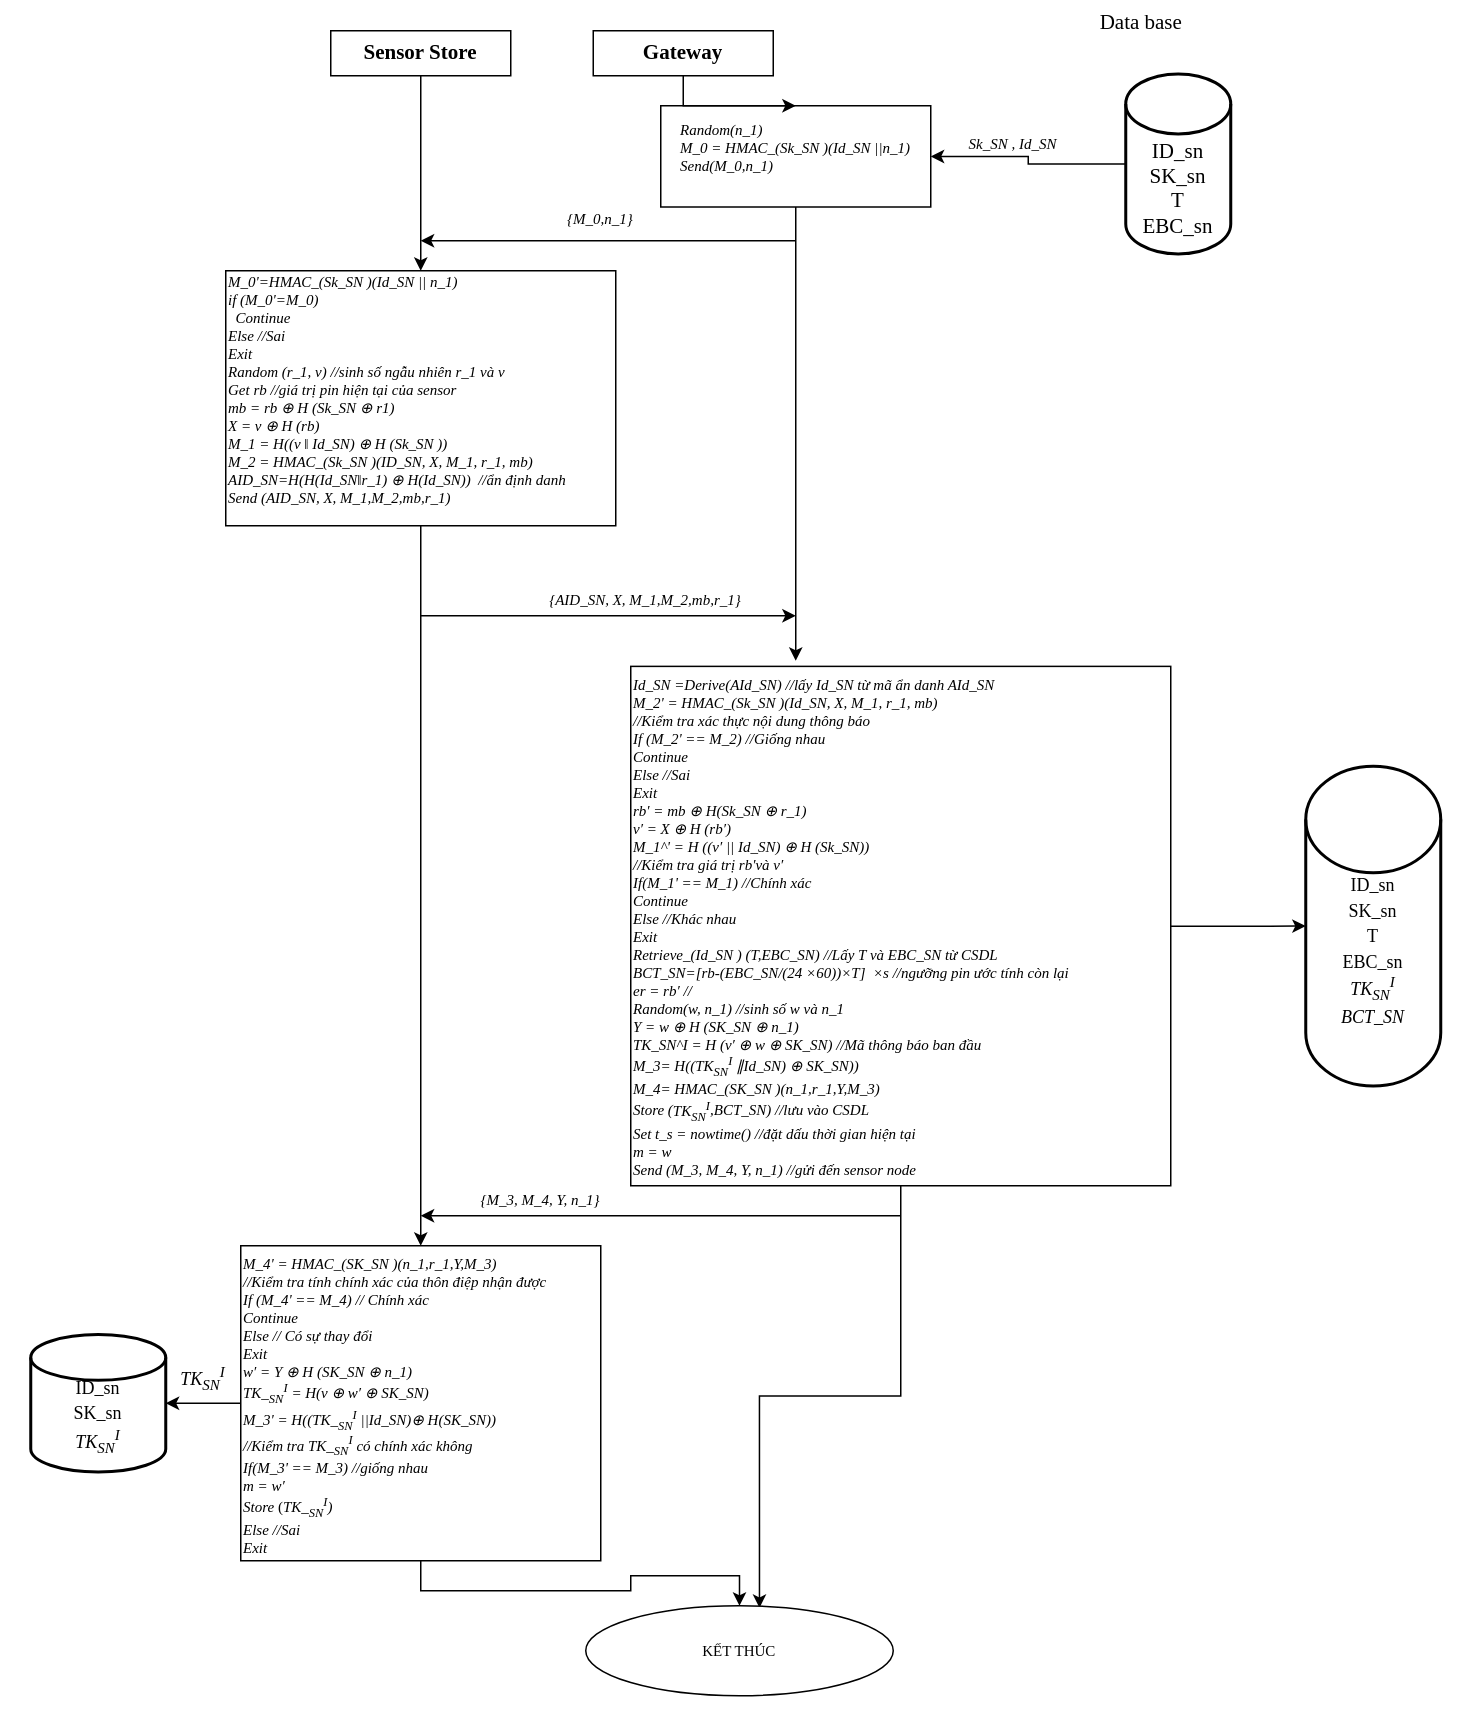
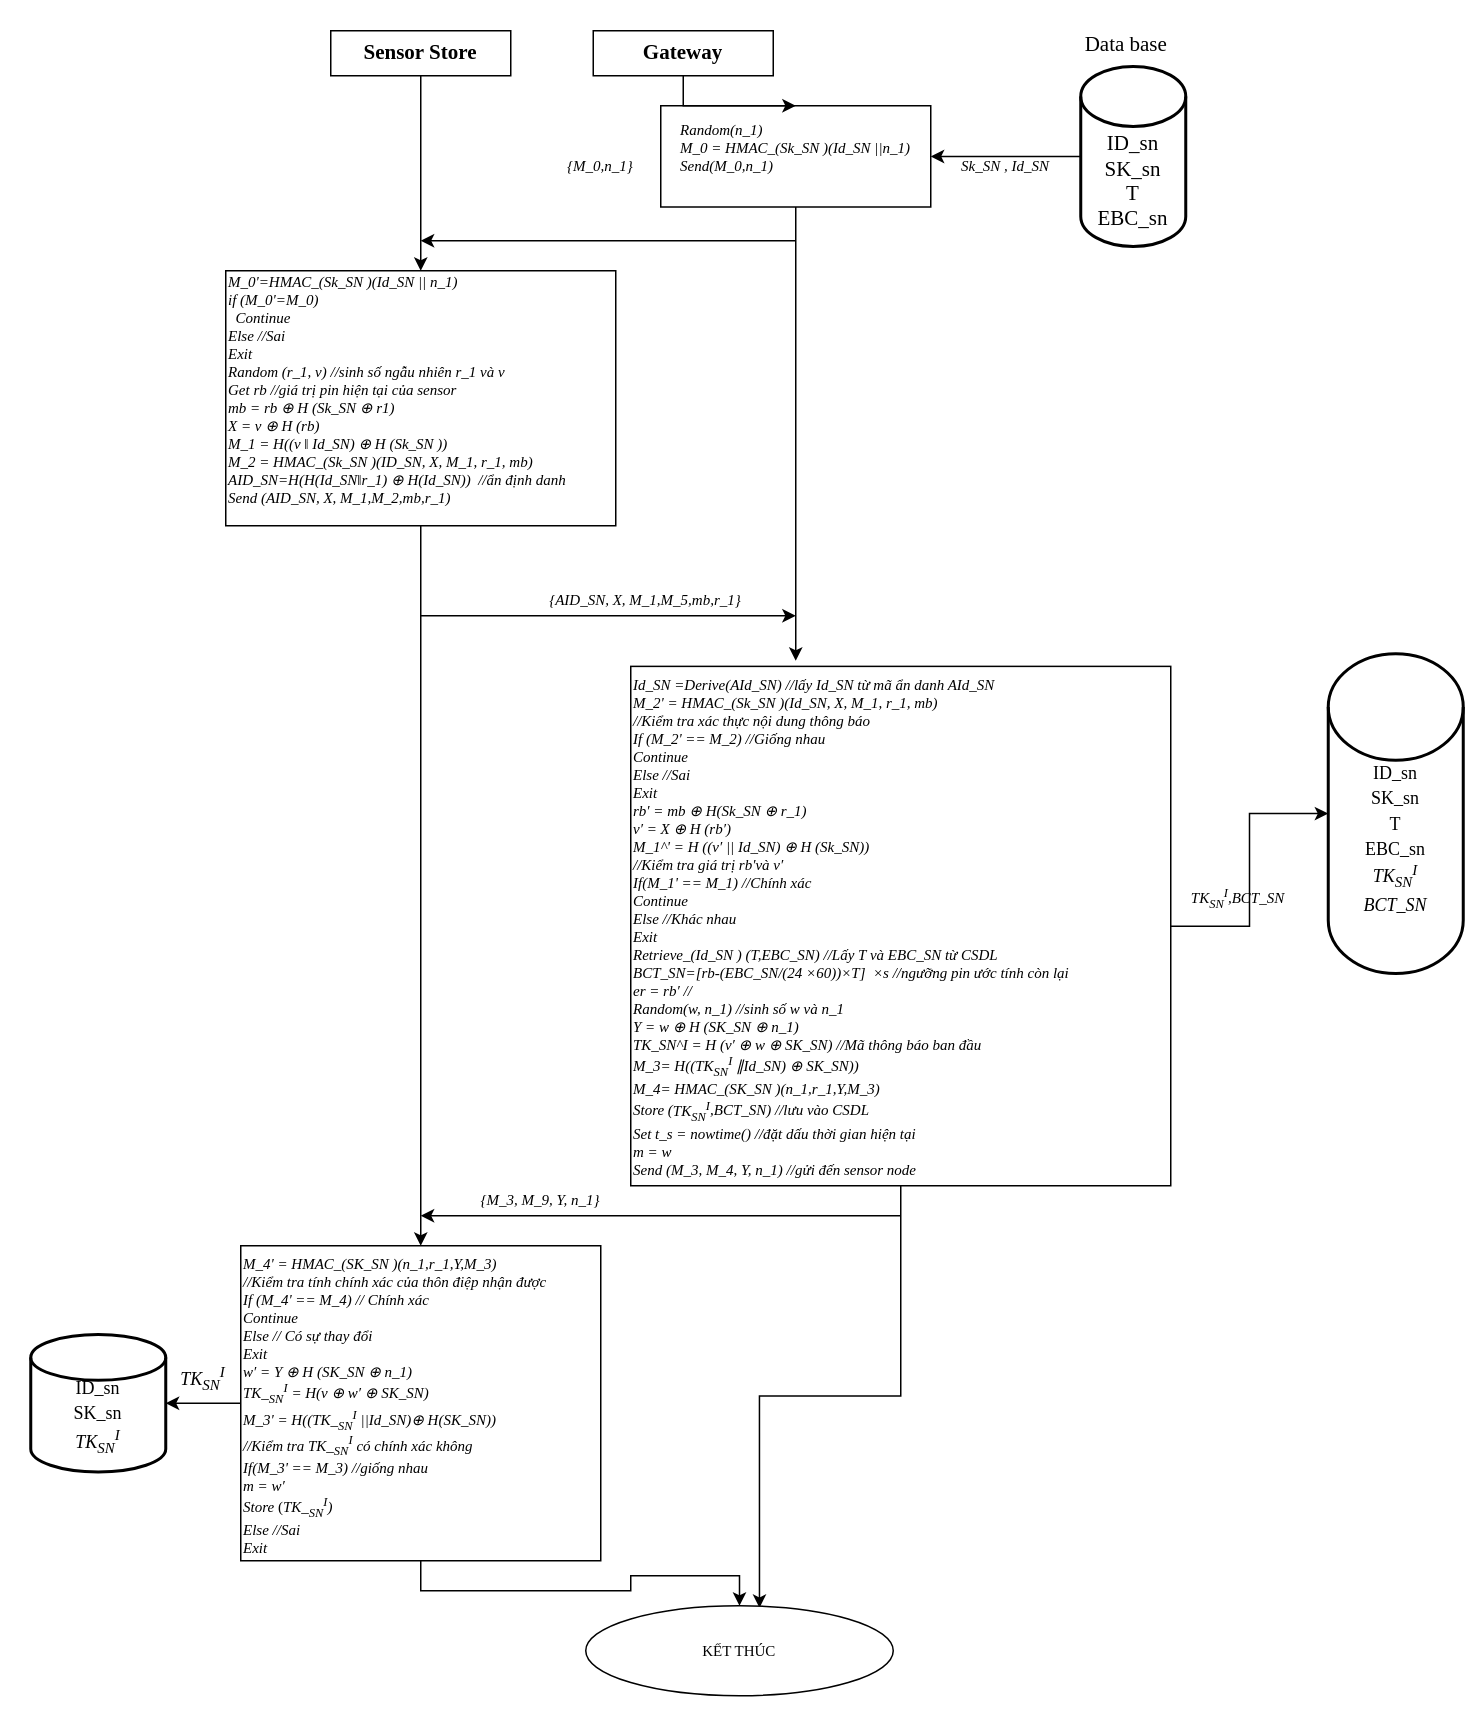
- <mxCell id="7" value="Data base" style="text;html=1;align=center;verticalAlign=middle;resizable=0;points=[];autosize=1;strokeColor=none;fillColor=none;fontSize=14;fontFamily=Times New Roman;" vertex="1" parent="1"><mxGeometry x="725" y="5" width="70" height="20" as="geometry" /></mxCell>
+ <mxCell id="7" value="Data base" style="text;html=1;align=center;verticalAlign=middle;resizable=0;points=[];autosize=1;strokeColor=none;fillColor=none;fontSize=14;fontFamily=Times New Roman;" vertex="1" parent="1"><mxGeometry x="715" y="20" width="70" height="20" as="geometry" /></mxCell>
- <mxCell id="27" value="&lt;i style=&quot;text-align: justify;&quot;&gt;Sk_SN , Id_SN&lt;/i&gt;" style="text;html=1;strokeColor=none;fillColor=none;align=center;verticalAlign=middle;whiteSpace=wrap;rounded=0;fontSize=10;fontFamily=Times New Roman;" vertex="1" parent="1"><mxGeometry x="640" y="80" width="70" height="30" as="geometry" /></mxCell>
+ <mxCell id="27" value="&lt;i style=&quot;text-align: justify;&quot;&gt;Sk_SN , Id_SN&lt;/i&gt;" style="text;html=1;strokeColor=none;fillColor=none;align=center;verticalAlign=middle;whiteSpace=wrap;rounded=0;fontSize=10;fontFamily=Times New Roman;" vertex="1" parent="1"><mxGeometry x="635" y="95" width="70" height="30" as="geometry" /></mxCell>
- <mxCell id="6" value="&lt;br&gt;&lt;br&gt;ID_sn&lt;br&gt;SK_sn&lt;br&gt;T&lt;br&gt;EBC_sn" style="strokeWidth=2;html=1;shape=mxgraph.flowchart.database;whiteSpace=wrap;fontSize=14;fontFamily=Times New Roman;" vertex="1" parent="1"><mxGeometry x="750" y="48.75" width="70" height="120" as="geometry" /></mxCell>
+ <mxCell id="6" value="&lt;br&gt;&lt;br&gt;ID_sn&lt;br&gt;SK_sn&lt;br&gt;T&lt;br&gt;EBC_sn" style="strokeWidth=2;html=1;shape=mxgraph.flowchart.database;whiteSpace=wrap;fontSize=14;fontFamily=Times New Roman;" vertex="1" parent="1"><mxGeometry x="720" y="43.75" width="70" height="120" as="geometry" /></mxCell>
- <mxCell id="17" value="&lt;i style=&quot;text-align: justify;&quot;&gt;{M_0,n_1}&lt;/i&gt;" style="text;html=1;strokeColor=none;fillColor=none;align=center;verticalAlign=middle;whiteSpace=wrap;rounded=0;fontSize=10;fontFamily=Times New Roman;" vertex="1" parent="1"><mxGeometry x="370" y="130" width="60" height="30" as="geometry" /></mxCell>
+ <mxCell id="17" value="&lt;i style=&quot;text-align: justify;&quot;&gt;{M_0,n_1}&lt;/i&gt;" style="text;html=1;strokeColor=none;fillColor=none;align=center;verticalAlign=middle;whiteSpace=wrap;rounded=0;fontSize=10;fontFamily=Times New Roman;" vertex="1" parent="1"><mxGeometry x="370" y="95" width="60" height="30" as="geometry" /></mxCell>
- <mxCell id="9" value="&lt;i style=&quot;font-size: 10px; text-align: left;&quot;&gt;{AID_SN, X, M_1,M_2,mb,r_1}&lt;/i&gt;" style="text;html=1;strokeColor=none;fillColor=none;align=center;verticalAlign=middle;whiteSpace=wrap;rounded=0;fontFamily=Times New Roman;" vertex="1" parent="1"><mxGeometry x="340" y="390" width="180" height="17.5" as="geometry" /></mxCell>
+ <mxCell id="9" value="&lt;i style=&quot;font-size: 10px; text-align: left;&quot;&gt;{AID_SN, X, M_1,M_5,mb,r_1}&lt;/i&gt;" style="text;html=1;strokeColor=none;fillColor=none;align=center;verticalAlign=middle;whiteSpace=wrap;rounded=0;fontFamily=Times New Roman;" vertex="1" parent="1"><mxGeometry x="340" y="390" width="180" height="17.5" as="geometry" /></mxCell>
+ <mxCell id="29" value="&lt;i style=&quot;font-size: 10px; text-align: left;&quot;&gt;TK&lt;sub&gt;SN&lt;/sub&gt;&lt;sup&gt;I&lt;/sup&gt;&lt;/i&gt;&lt;i style=&quot;font-size: 10px; text-align: left;&quot;&gt;,BCT_SN&lt;/i&gt;" style="text;html=1;strokeColor=none;fillColor=none;align=center;verticalAlign=middle;whiteSpace=wrap;rounded=0;fontFamily=Times New Roman;" vertex="1" parent="1"><mxGeometry x="780" y="590" width="90" height="17.5" as="geometry" /></mxCell>
- <mxCell id="28" value="&lt;font style=&quot;font-size: 12px;&quot;&gt;&lt;br&gt;&lt;br&gt;ID_sn&lt;br&gt;SK_sn&lt;br&gt;T&lt;br&gt;EBC_sn&lt;br&gt;&lt;i style=&quot;text-align: left;&quot;&gt;TK&lt;sub&gt;SN&lt;/sub&gt;&lt;sup&gt;I&lt;br style=&quot;font-size: 12px;&quot;&gt;&lt;/sup&gt;&lt;/i&gt;&lt;i style=&quot;text-align: left;&quot;&gt;BCT_SN&lt;/i&gt;&lt;/font&gt;" style="strokeWidth=2;html=1;shape=mxgraph.flowchart.database;whiteSpace=wrap;fontSize=14;fontFamily=Times New Roman;" vertex="1" parent="1"><mxGeometry x="870" y="510.31" width="90" height="213.13" as="geometry" /></mxCell>
+ <mxCell id="28" value="&lt;font style=&quot;font-size: 12px;&quot;&gt;&lt;br&gt;&lt;br&gt;ID_sn&lt;br&gt;SK_sn&lt;br&gt;T&lt;br&gt;EBC_sn&lt;br&gt;&lt;i style=&quot;text-align: left;&quot;&gt;TK&lt;sub&gt;SN&lt;/sub&gt;&lt;sup&gt;I&lt;br style=&quot;font-size: 12px;&quot;&gt;&lt;/sup&gt;&lt;/i&gt;&lt;i style=&quot;text-align: left;&quot;&gt;BCT_SN&lt;/i&gt;&lt;/font&gt;" style="strokeWidth=2;html=1;shape=mxgraph.flowchart.database;whiteSpace=wrap;fontSize=14;fontFamily=Times New Roman;" vertex="1" parent="1"><mxGeometry x="885" y="435.31" width="90" height="213.13" as="geometry" /></mxCell>
- <mxCell id="25" value="&lt;i style=&quot;font-size: 10px; text-align: left;&quot;&gt;{&lt;/i&gt;&lt;i style=&quot;font-size: 10px; text-align: left;&quot;&gt;M_3, M_4, Y, n_1&lt;/i&gt;&lt;i style=&quot;font-size: 10px; text-align: left;&quot;&gt;}&lt;/i&gt;" style="text;html=1;strokeColor=none;fillColor=none;align=center;verticalAlign=middle;whiteSpace=wrap;rounded=0;fontFamily=Times New Roman;" vertex="1" parent="1"><mxGeometry x="270" y="790" width="180" height="17.5" as="geometry" /></mxCell>
+ <mxCell id="25" value="&lt;i style=&quot;font-size: 10px; text-align: left;&quot;&gt;{&lt;/i&gt;&lt;i style=&quot;font-size: 10px; text-align: left;&quot;&gt;M_3, M_9, Y, n_1&lt;/i&gt;&lt;i style=&quot;font-size: 10px; text-align: left;&quot;&gt;}&lt;/i&gt;" style="text;html=1;strokeColor=none;fillColor=none;align=center;verticalAlign=middle;whiteSpace=wrap;rounded=0;fontFamily=Times New Roman;" vertex="1" parent="1"><mxGeometry x="270" y="790" width="180" height="17.5" as="geometry" /></mxCell>
